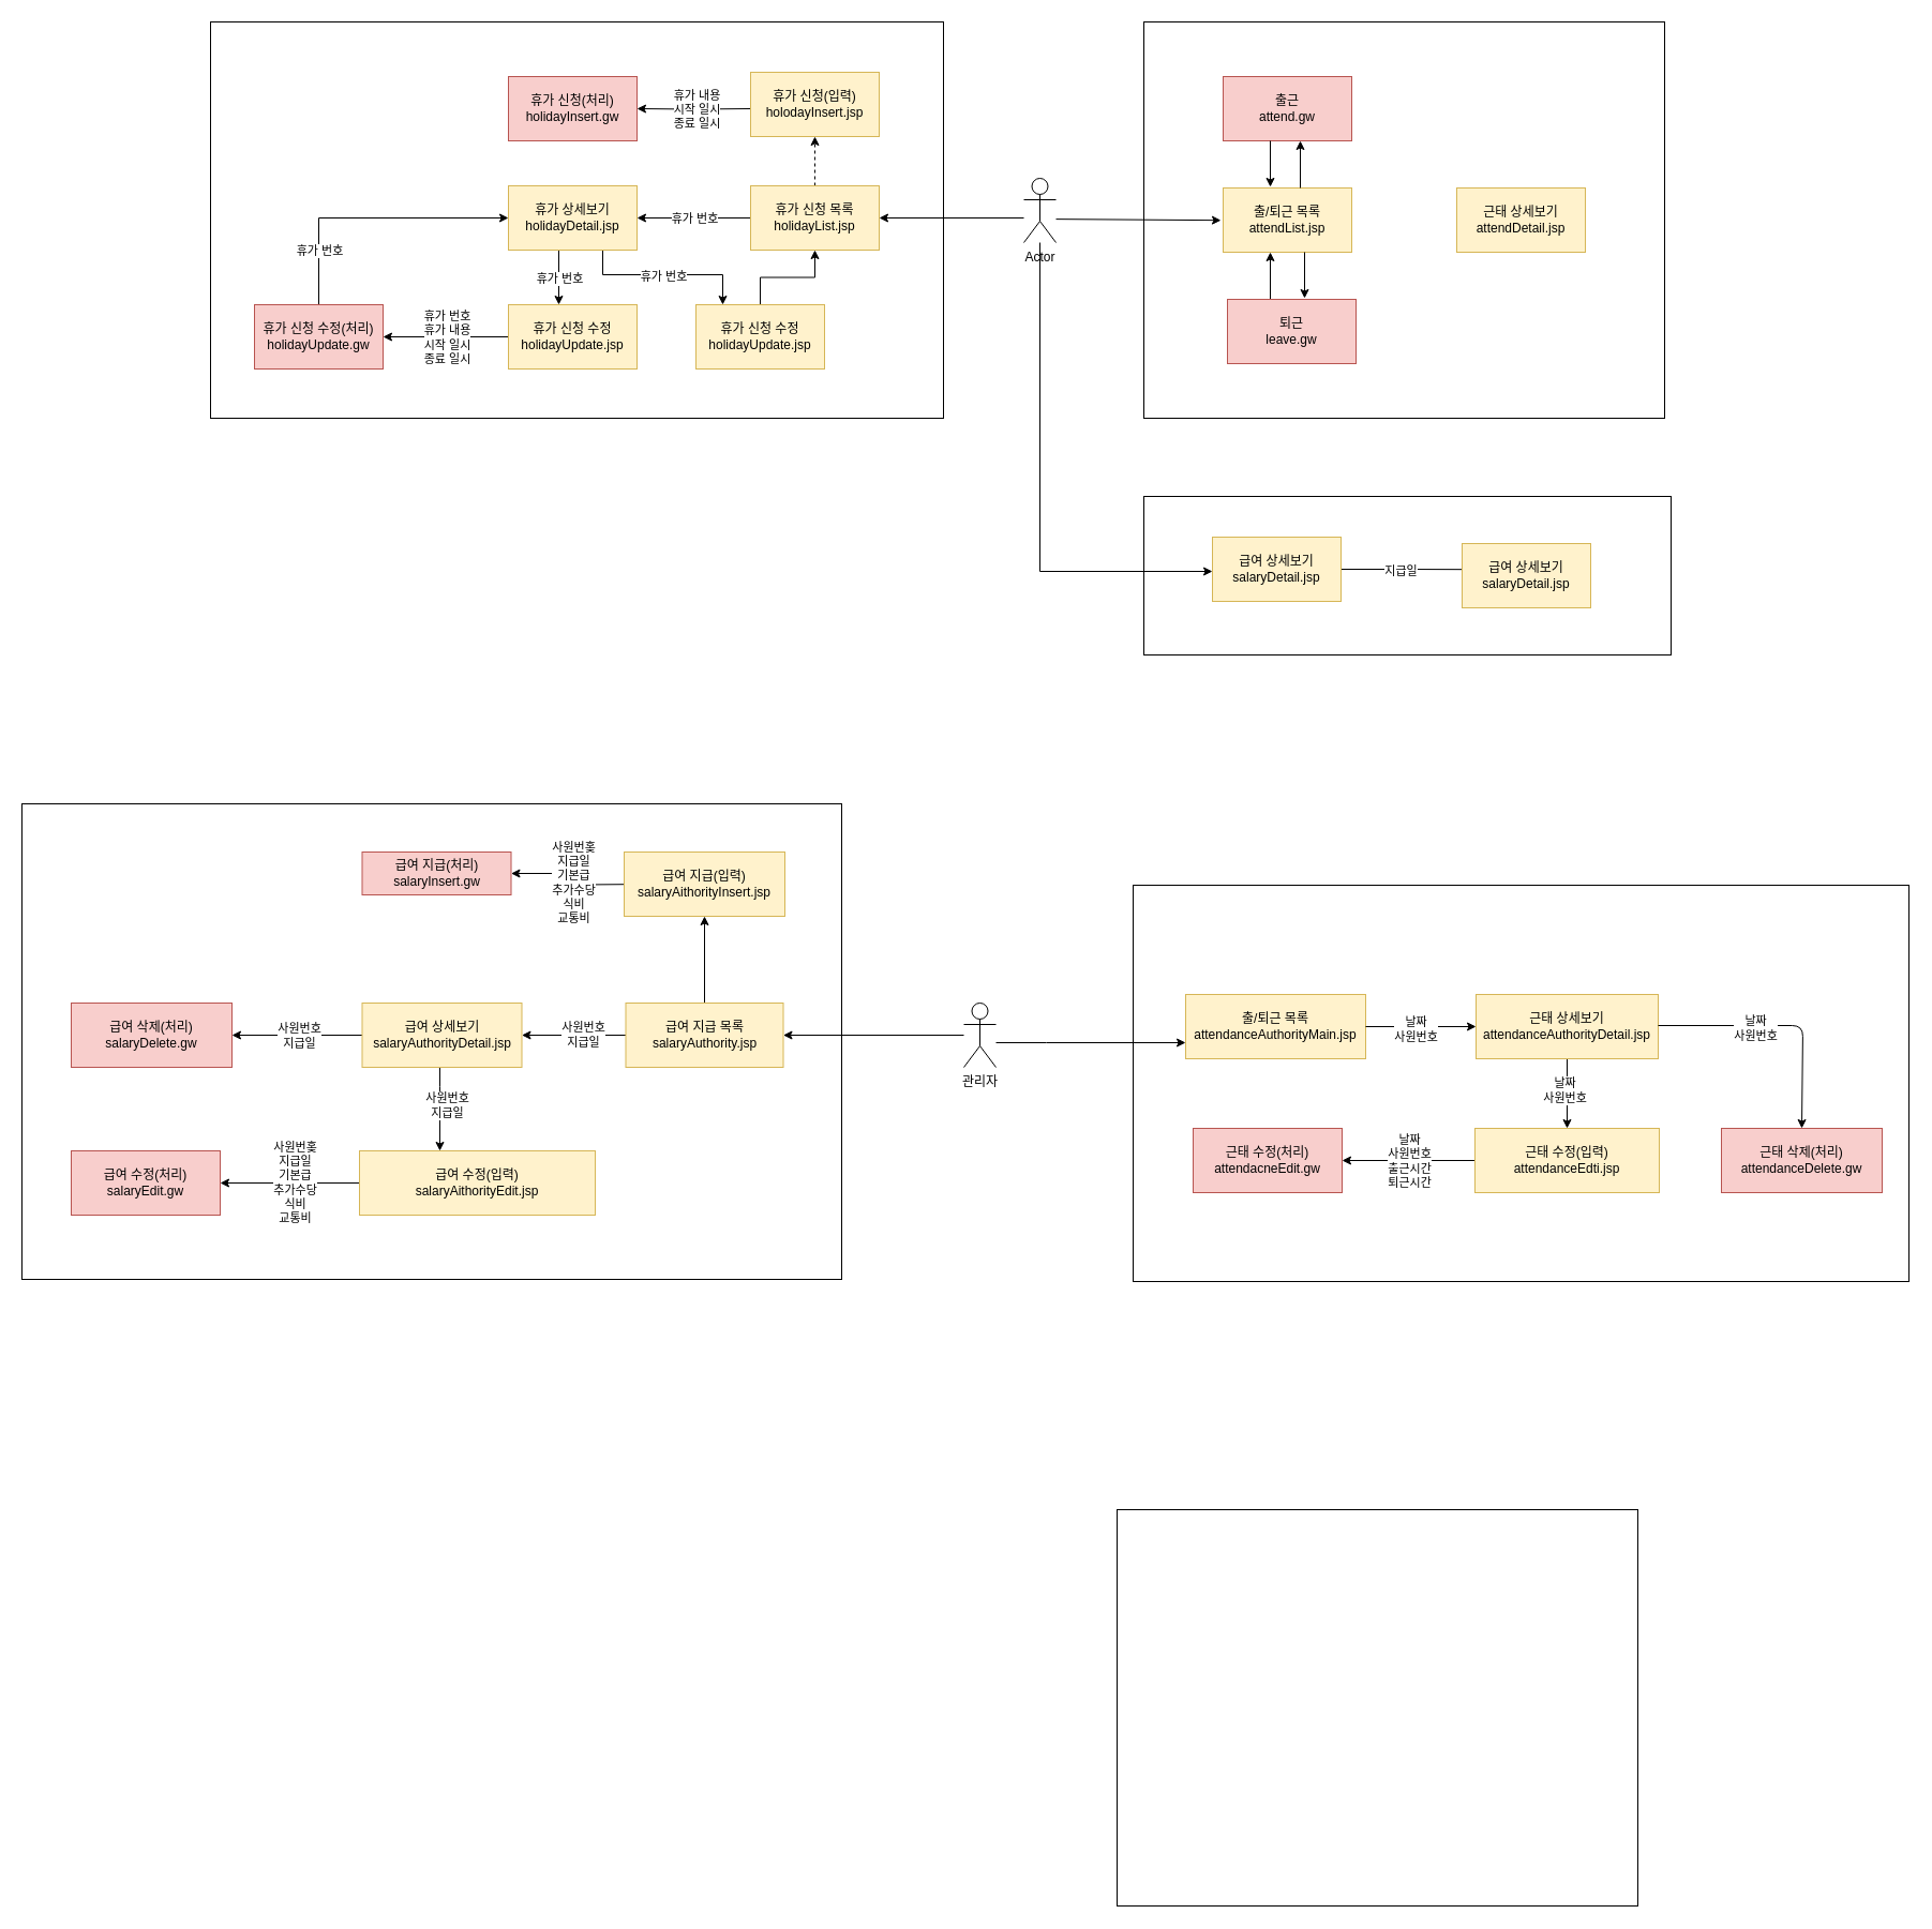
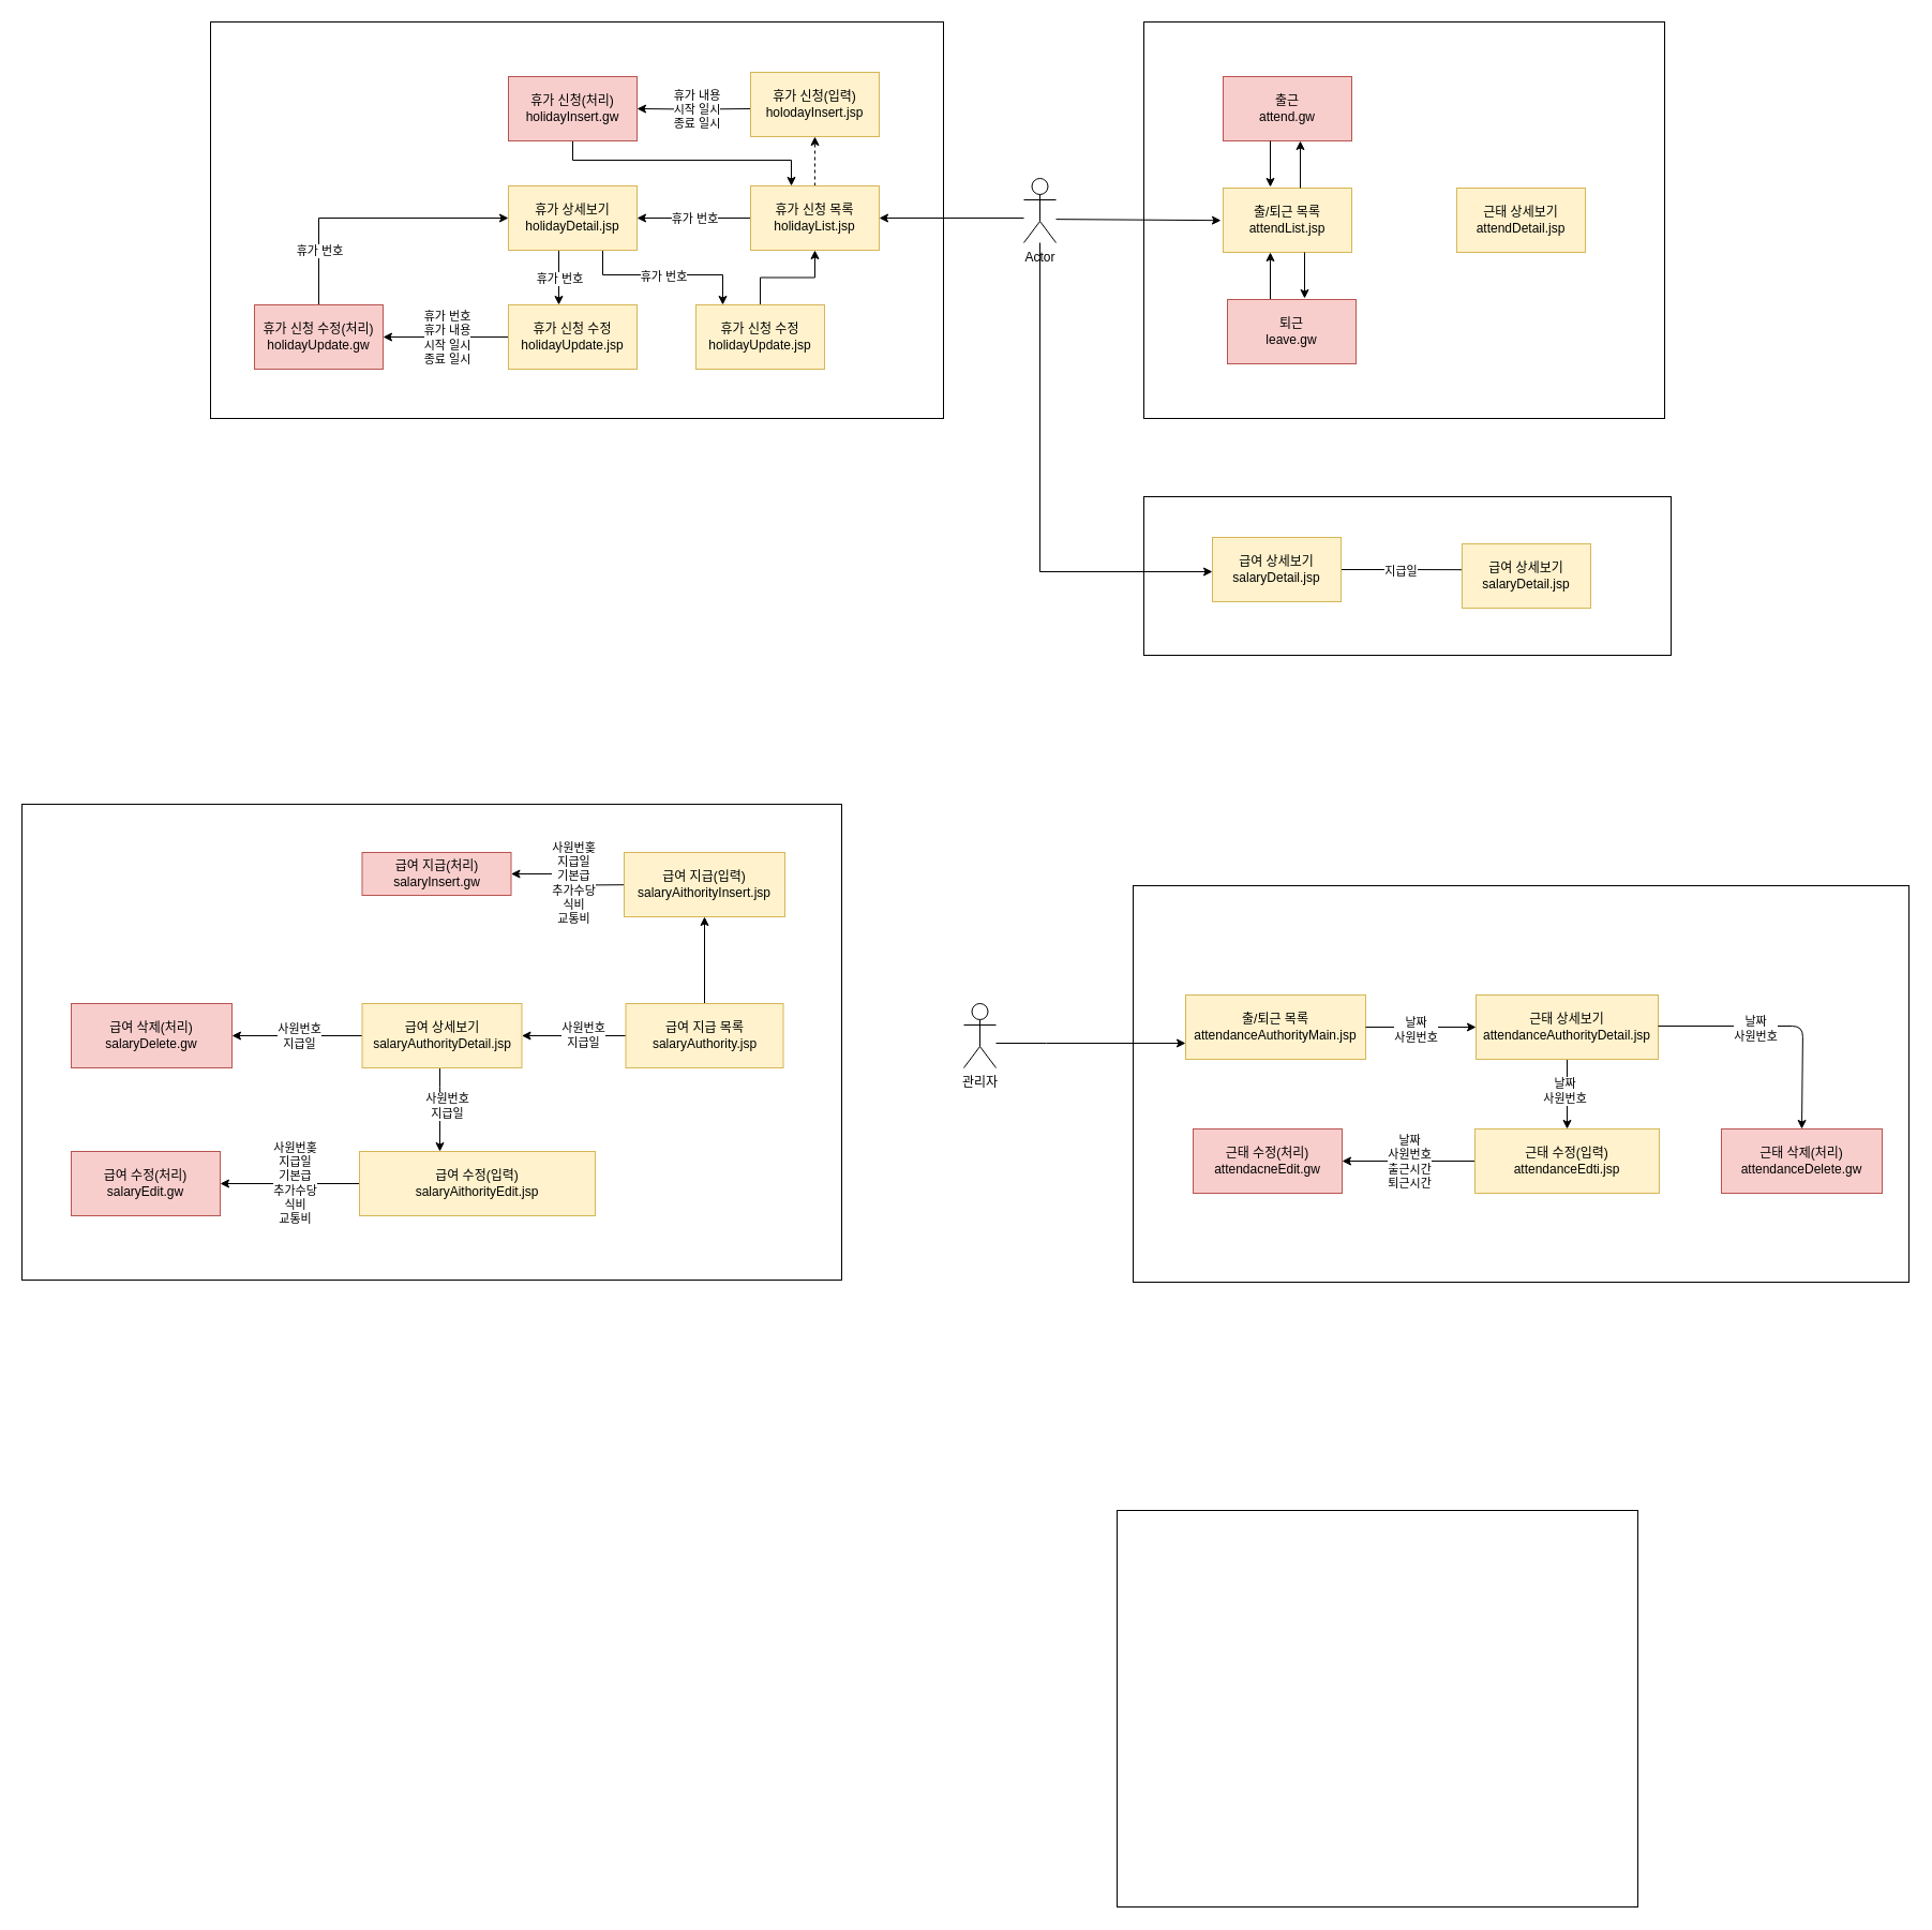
+ <mxCell id="31" style="edgeStyle=orthogonalEdgeStyle;rounded=0;orthogonalLoop=1;jettySize=auto;html=1;" parent="1" source="32" target="18" edge="1"><mxGeometry relative="1" as="geometry"><Array as="points"><mxPoint x="534" y="149" /><mxPoint x="738" y="149" /></Array></mxGeometry></mxCell>
- <mxCell id="42" style="edgeStyle=orthogonalEdgeStyle;rounded=0;orthogonalLoop=1;jettySize=auto;html=1;entryX=1;entryY=0.5;entryDx=0;entryDy=0;" edge="1" parent="1" source="43" target="64"><mxGeometry relative="1" as="geometry"><mxPoint x="786.333" y="935" as="targetPoint" /></mxGeometry></mxCell>
